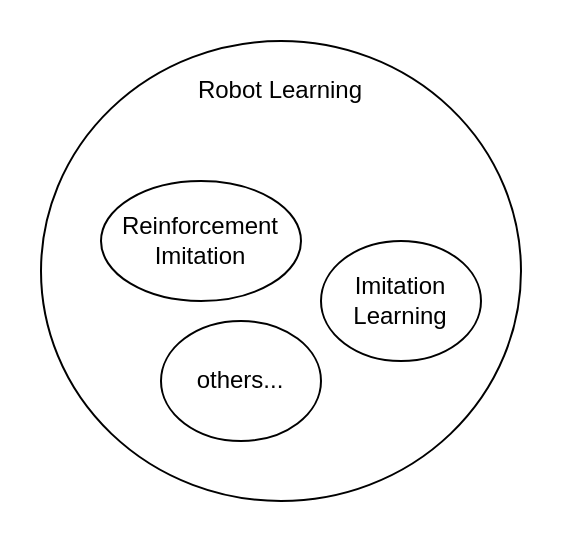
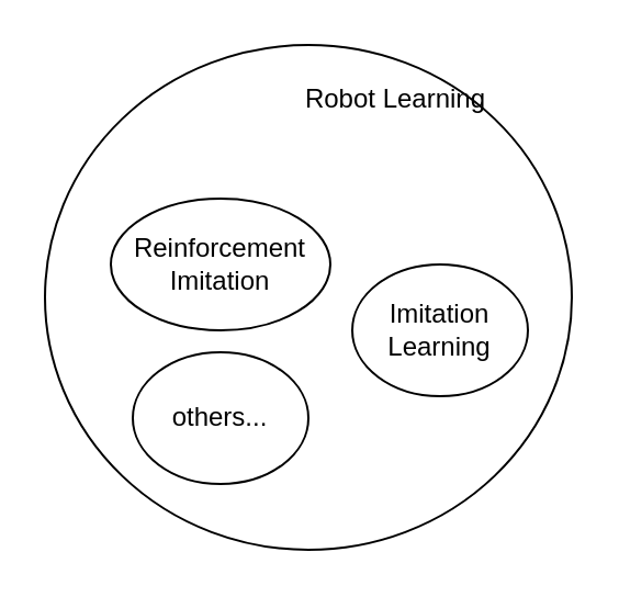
- <mxCell id="4" value="Robot Learning" style="text;html=1;strokeColor=none;fillColor=none;align=center;verticalAlign=middle;whiteSpace=wrap;rounded=0;" vertex="1" parent="1"><mxGeometry x="95" y="30" width="90" height="30" as="geometry" /></mxCell>
+ <mxCell id="4" value="Robot Learning" style="text;html=1;strokeColor=none;fillColor=none;align=center;verticalAlign=middle;whiteSpace=wrap;rounded=0;" vertex="1" parent="1"><mxGeometry x="135" y="30" width="90" height="30" as="geometry" /></mxCell>
- <mxCell id="6" value="others..." style="ellipse;whiteSpace=wrap;html=1;" vertex="1" parent="1"><mxGeometry x="80" y="160" width="80" height="60" as="geometry" /></mxCell>
+ <mxCell id="6" value="others..." style="ellipse;whiteSpace=wrap;html=1;" vertex="1" parent="1"><mxGeometry x="60" y="160" width="80" height="60" as="geometry" /></mxCell>
